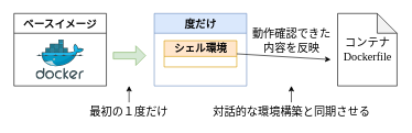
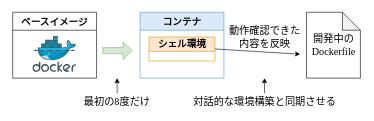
- <mxCell id="5" value="&lt;font style=&quot;font-size: 16px;&quot;&gt;度だけ&lt;/font&gt;" style="swimlane;whiteSpace=wrap;html=1;startSize=30;fillColor=#dae8fc;strokeColor=#6c8ebf;fontFamily=Noto Sans JP;fontSource=https%3A%2F%2Ffonts.googleapis.com%2Fcss%3Ffamily%3DNoto%2BSans%2BJP;" parent="1" vertex="1"><mxGeometry x="232.63" y="20" width="140" height="110" as="geometry" /></mxCell>
+ <mxCell id="5" value="&lt;font style=&quot;font-size: 16px;&quot;&gt;コンテナ&lt;/font&gt;" style="swimlane;whiteSpace=wrap;html=1;startSize=30;fillColor=#dae8fc;strokeColor=#6c8ebf;fontFamily=Noto Sans JP;fontSource=https%3A%2F%2Ffonts.googleapis.com%2Fcss%3Ffamily%3DNoto%2BSans%2BJP;" parent="1" vertex="1"><mxGeometry x="232.63" y="20" width="140" height="110" as="geometry" /></mxCell>
- <mxCell id="2" value="&lt;font style=&quot;font-size: 17px;&quot;&gt;コンテナ&lt;br&gt;Dockerfile&lt;/font&gt;" style="shape=note;whiteSpace=wrap;html=1;backgroundOutline=1;darkOpacity=0.05;fontFamily=Noto Sans JP;fontSource=https%3A%2F%2Ffonts.googleapis.com%2Fcss%3Ffamily%3DNoto%2BSans%2BJP;" parent="1" vertex="1"><mxGeometry x="510.5" y="20" width="90" height="110" as="geometry" /></mxCell>
+ <mxCell id="2" value="&lt;font style=&quot;font-size: 17px;&quot;&gt;開発中の&lt;br&gt;Dockerfile&lt;/font&gt;" style="shape=note;whiteSpace=wrap;html=1;backgroundOutline=1;darkOpacity=0.05;fontFamily=Noto Sans JP;fontSource=https%3A%2F%2Ffonts.googleapis.com%2Fcss%3Ffamily%3DNoto%2BSans%2BJP;" parent="1" vertex="1"><mxGeometry x="510.5" y="20" width="90" height="110" as="geometry" /></mxCell>
- <mxCell id="8" value="&lt;font style=&quot;font-size: 17px;&quot;&gt;最初の１度だけ&lt;/font&gt;" style="text;html=1;strokeColor=none;fillColor=none;align=center;verticalAlign=middle;whiteSpace=wrap;rounded=0;fontFamily=Noto Sans JP;fontSource=https%3A%2F%2Ffonts.googleapis.com%2Fcss%3Ffamily%3DNoto%2BSans%2BJP;" parent="1" vertex="1"><mxGeometry x="134.35" y="160" width="121.3" height="20" as="geometry" /></mxCell>
+ <mxCell id="8" value="&lt;font style=&quot;font-size: 17px;&quot;&gt;最初の8度だけ&lt;/font&gt;" style="text;html=1;strokeColor=none;fillColor=none;align=center;verticalAlign=middle;whiteSpace=wrap;rounded=0;fontFamily=Noto Sans JP;fontSource=https%3A%2F%2Ffonts.googleapis.com%2Fcss%3Ffamily%3DNoto%2BSans%2BJP;" parent="1" vertex="1"><mxGeometry x="134.35" y="160" width="121.3" height="20" as="geometry" /></mxCell>
